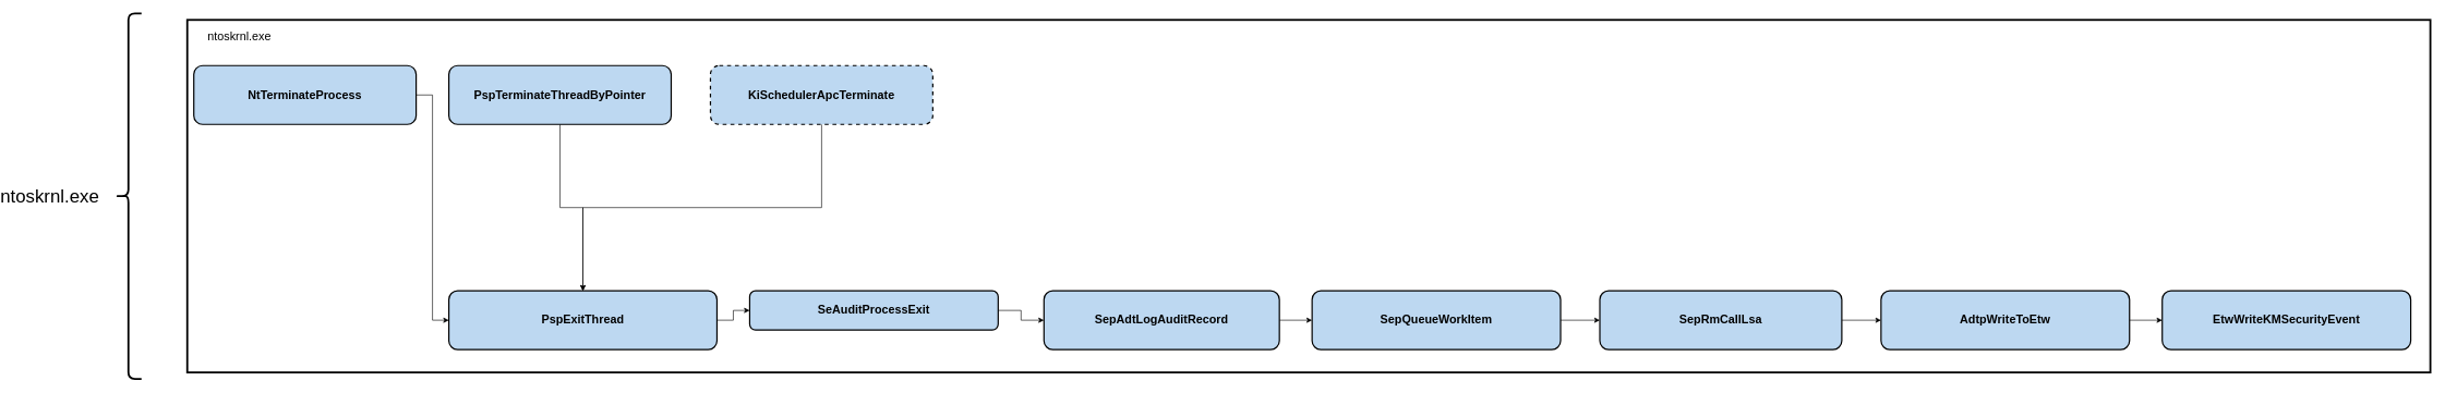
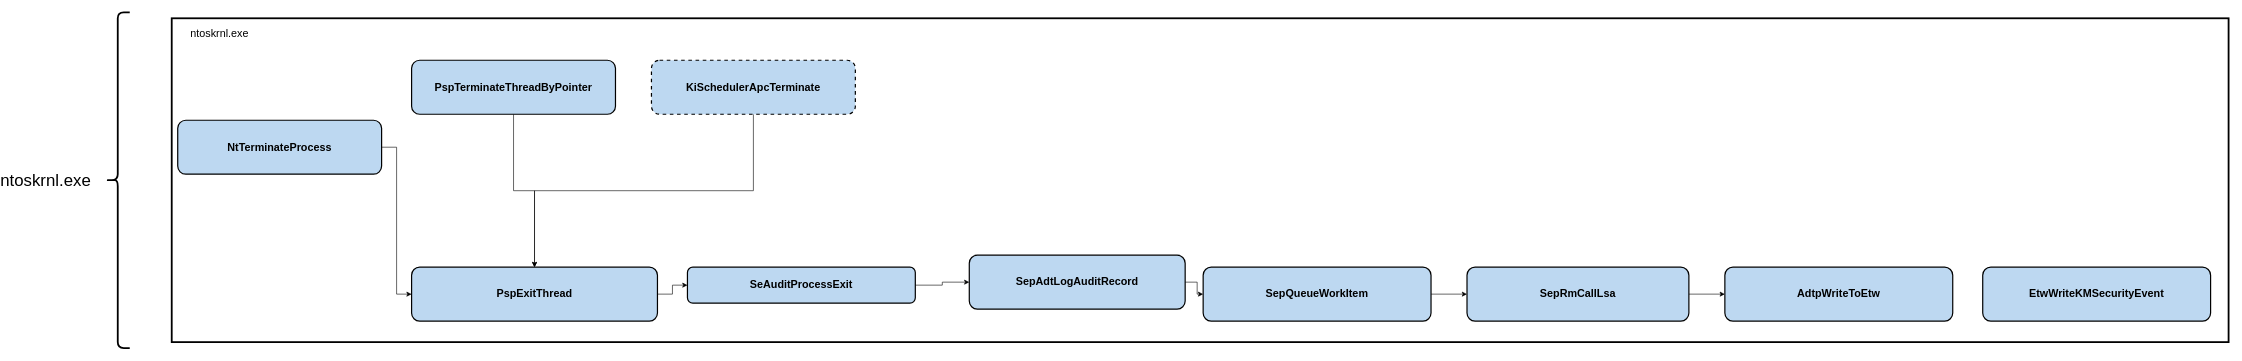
- <mxCell id="20" value="&lt;b&gt;NtTerminateProcess&lt;/b&gt;" style="rounded=1;whiteSpace=wrap;html=1;fontSize=18;strokeWidth=2;fillColor=#BDD8F1;" vertex="1" parent="1"><mxGeometry x="270" y="100" width="340" height="90" as="geometry" /></mxCell>
+ <mxCell id="20" value="&lt;b&gt;NtTerminateProcess&lt;/b&gt;" style="rounded=1;whiteSpace=wrap;html=1;fontSize=18;strokeWidth=2;fillColor=#BDD8F1;" vertex="1" parent="1"><mxGeometry x="270" y="200" width="340" height="90" as="geometry" /></mxCell>
- <mxCell id="14" value="&lt;b&gt;SepAdtLogAuditRecord&lt;/b&gt;" style="rounded=1;whiteSpace=wrap;html=1;fontSize=18;strokeWidth=2;fillColor=#BDD8F1;" vertex="1" parent="1"><mxGeometry x="1570" y="445" width="360" height="90" as="geometry" /></mxCell>
+ <mxCell id="14" value="&lt;b&gt;SepAdtLogAuditRecord&lt;/b&gt;" style="rounded=1;whiteSpace=wrap;html=1;fontSize=18;strokeWidth=2;fillColor=#BDD8F1;" vertex="1" parent="1"><mxGeometry x="1590" y="425" width="360" height="90" as="geometry" /></mxCell>
- <mxCell id="15" style="edgeStyle=orthogonalEdgeStyle;rounded=0;orthogonalLoop=1;jettySize=auto;html=1;entryX=0;entryY=0.5;entryDx=0;entryDy=0;" edge="1" parent="1" source="16" target="17"><mxGeometry relative="1" as="geometry" /></mxCell>
